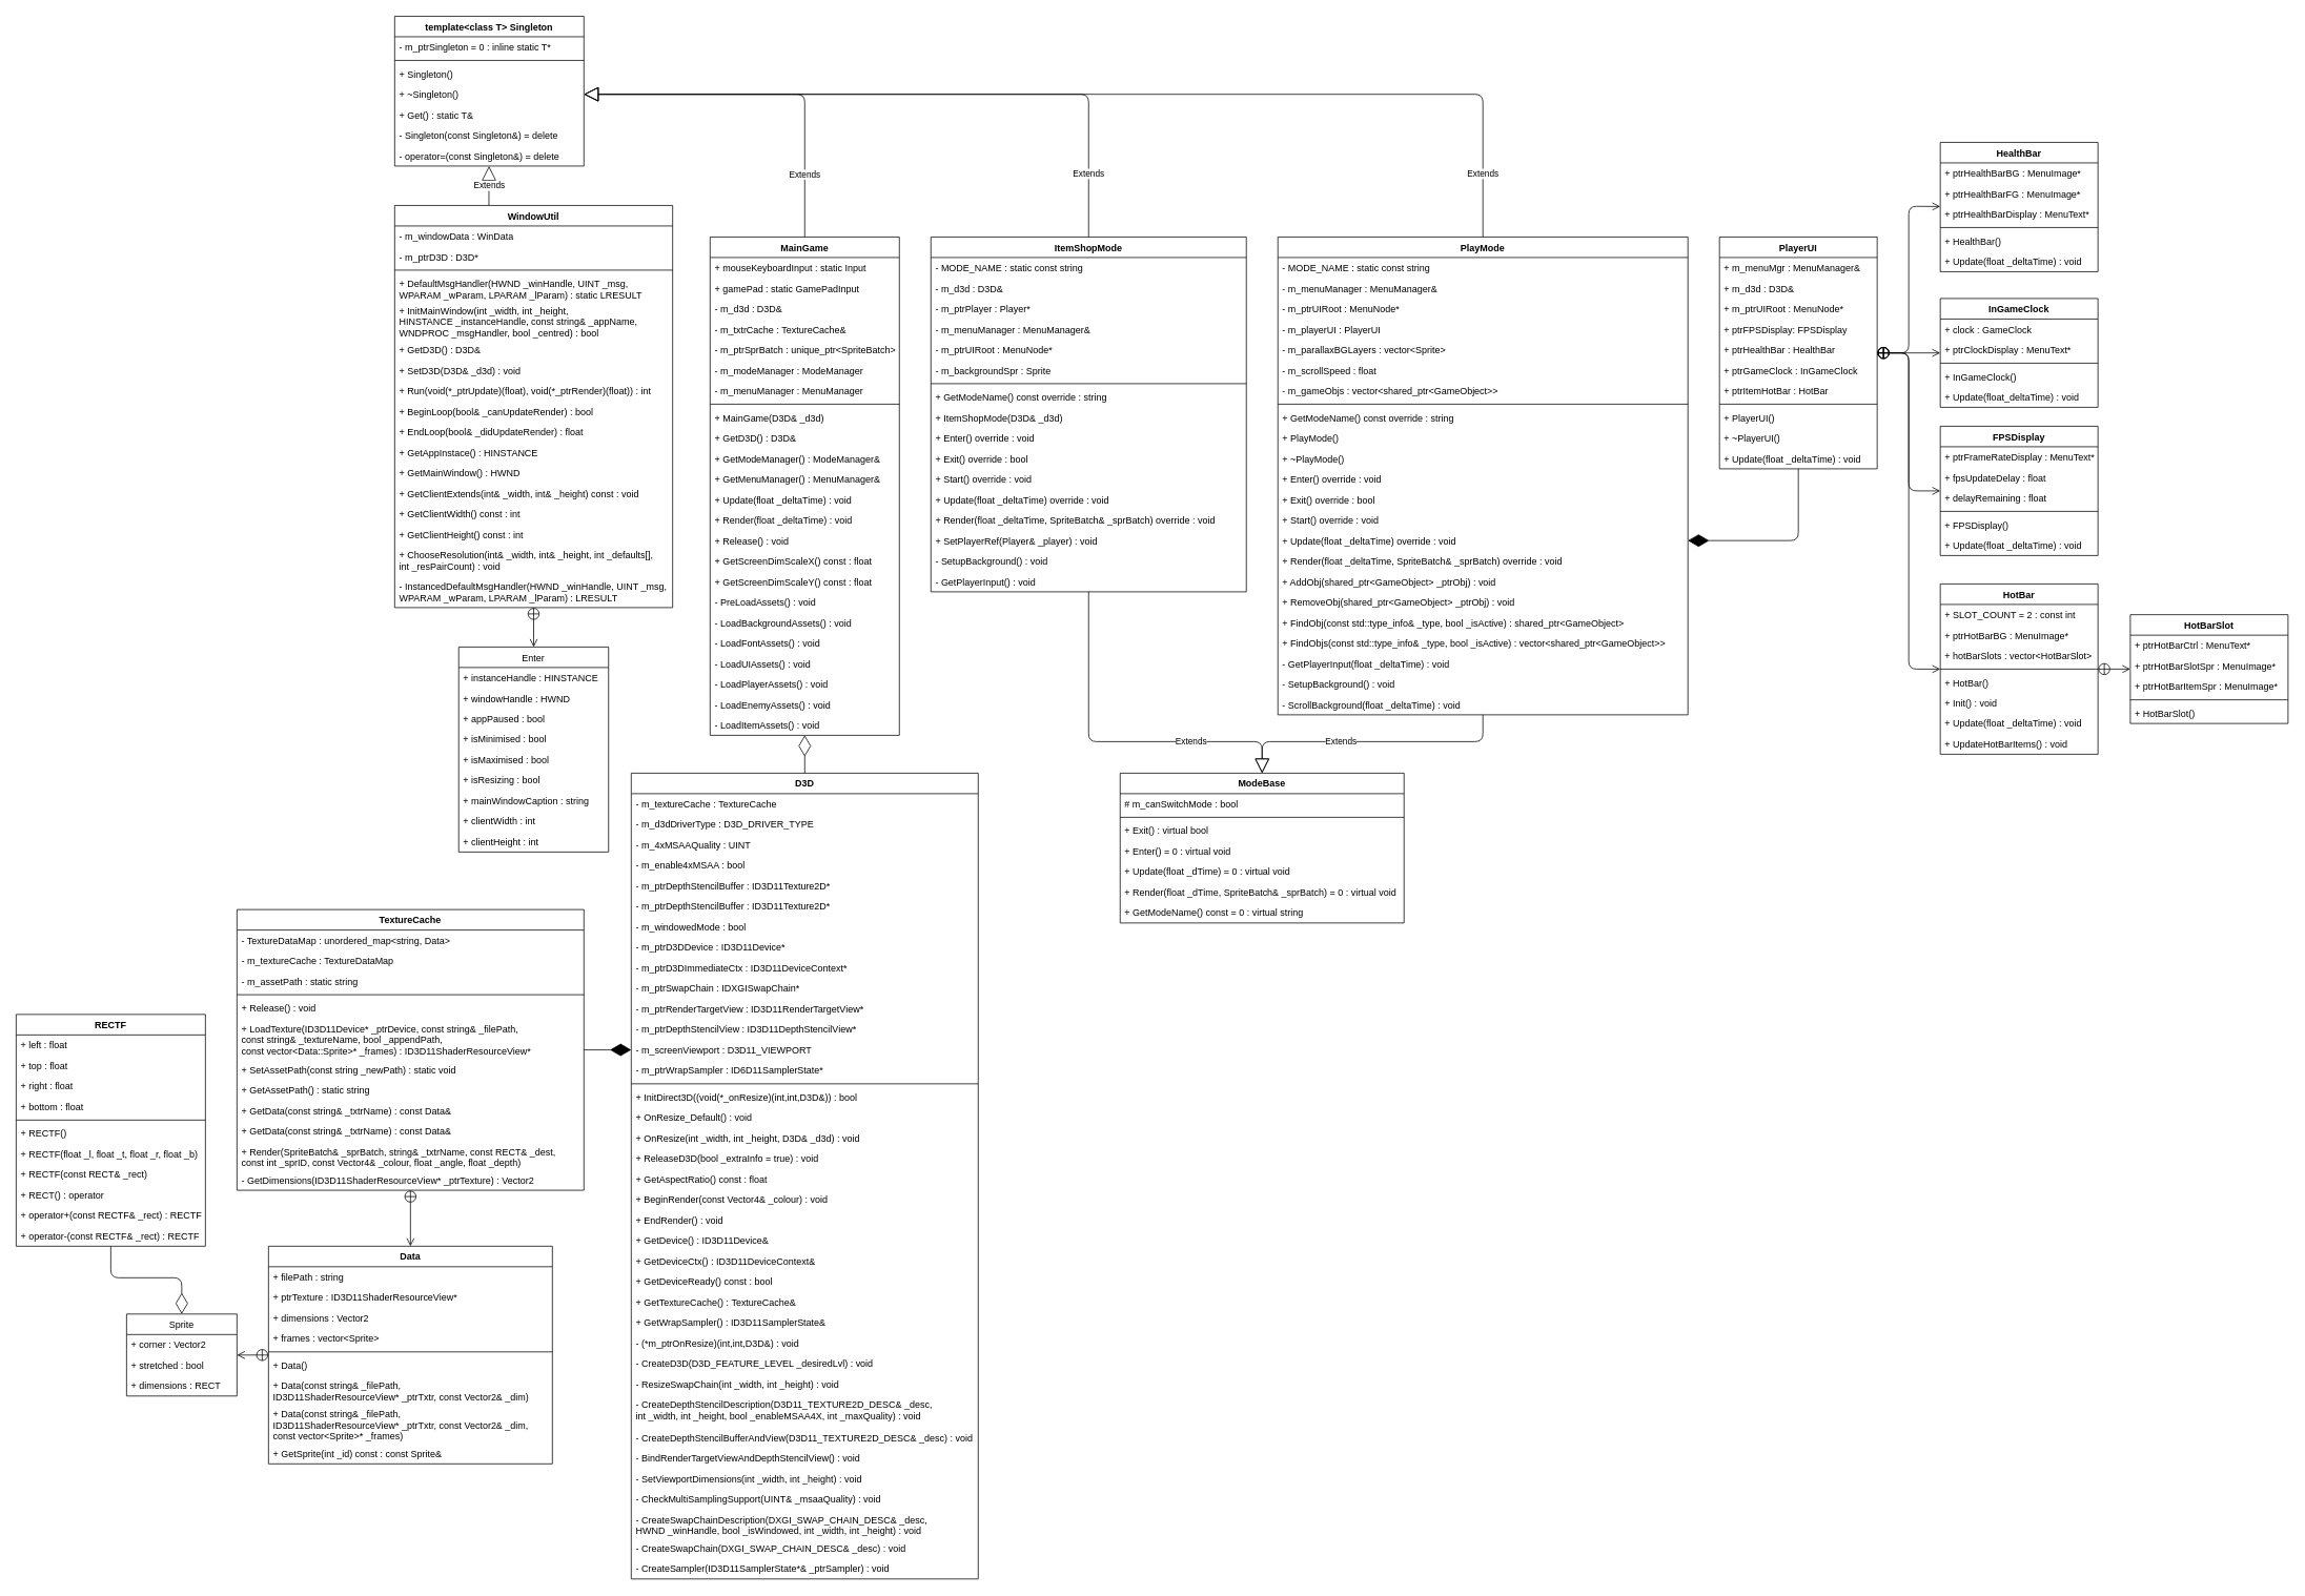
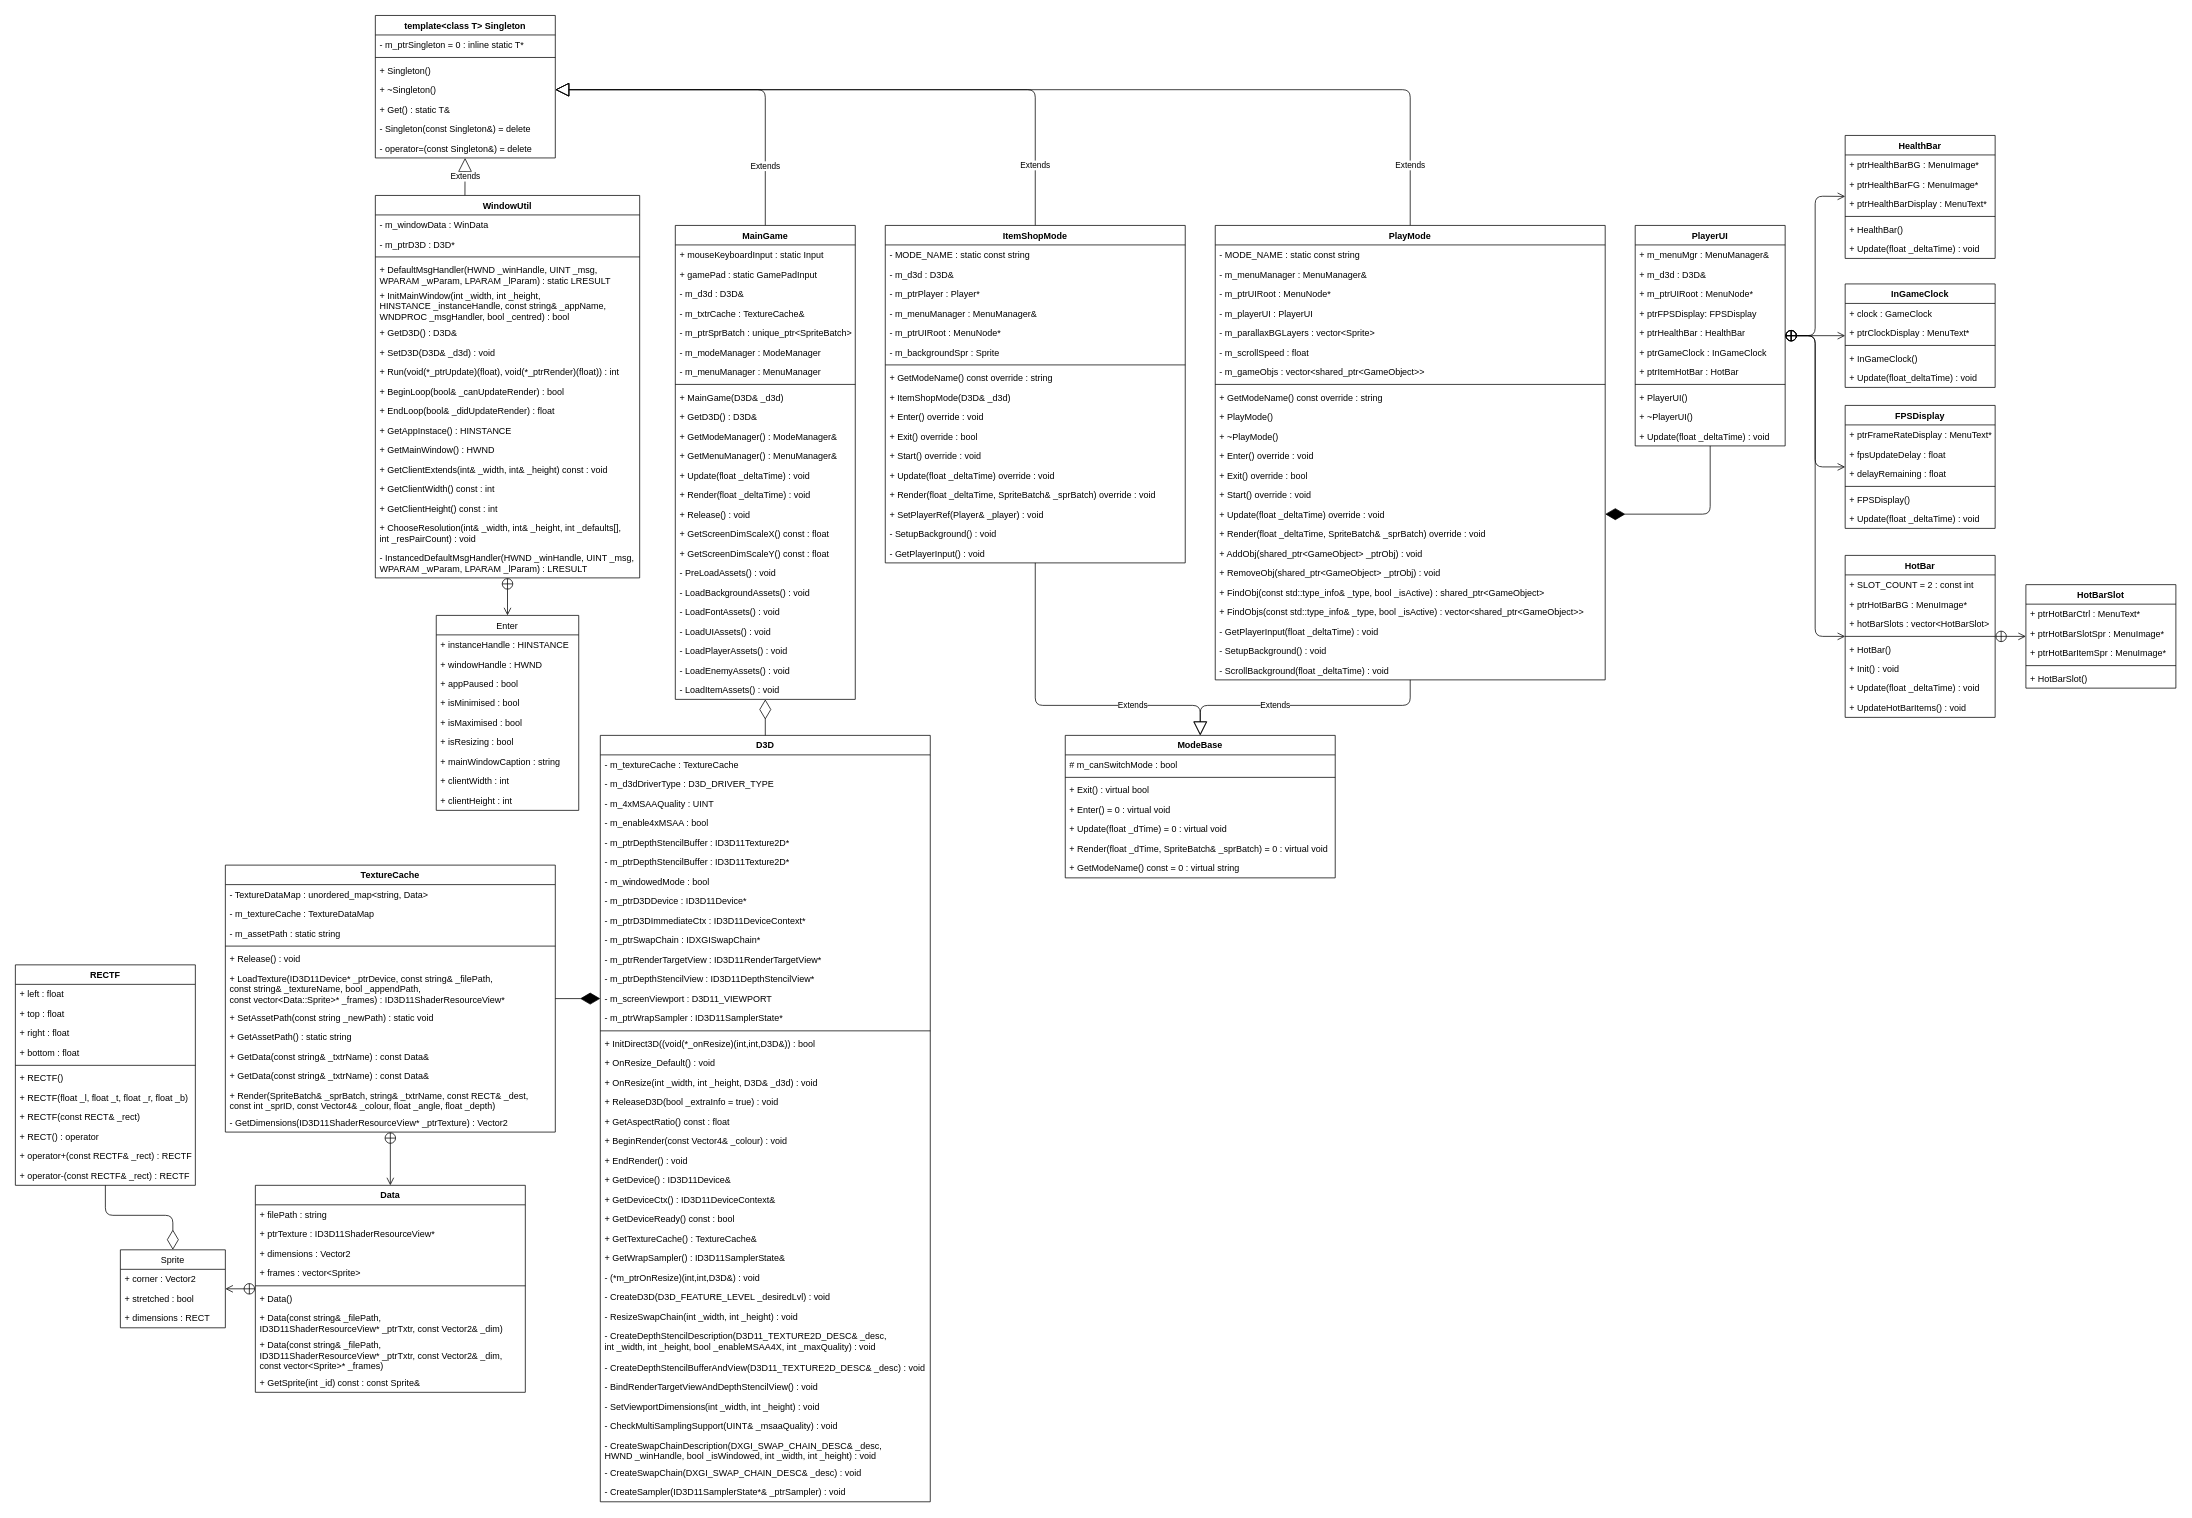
- <mxCell id="168" value="- m_ptrWrapSampler : ID6D11SamplerState*" style="text;strokeColor=none;fillColor=none;align=left;verticalAlign=top;spacingLeft=4;spacingRight=4;overflow=hidden;rotatable=0;points=[[0,0.5],[1,0.5]];portConstraint=eastwest;" vertex="1" parent="154"><mxGeometry y="364" width="440" height="26" as="geometry" /></mxCell>
+ <mxCell id="168" value="- m_ptrWrapSampler : ID3D11SamplerState*" style="text;strokeColor=none;fillColor=none;align=left;verticalAlign=top;spacingLeft=4;spacingRight=4;overflow=hidden;rotatable=0;points=[[0,0.5],[1,0.5]];portConstraint=eastwest;" vertex="1" parent="154"><mxGeometry y="364" width="440" height="26" as="geometry" /></mxCell>
